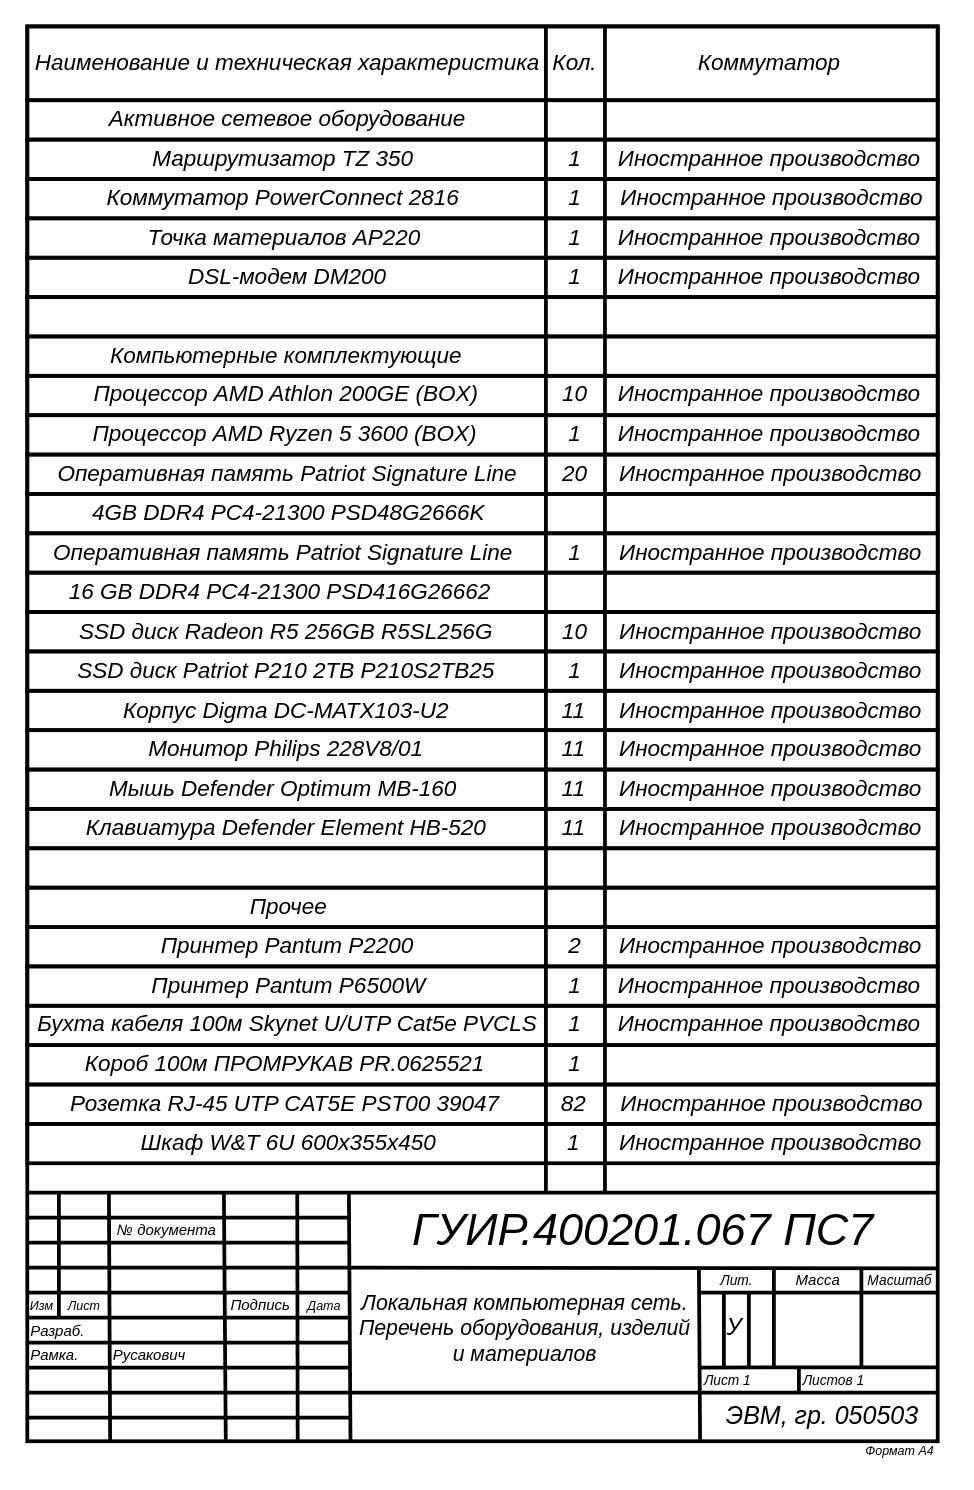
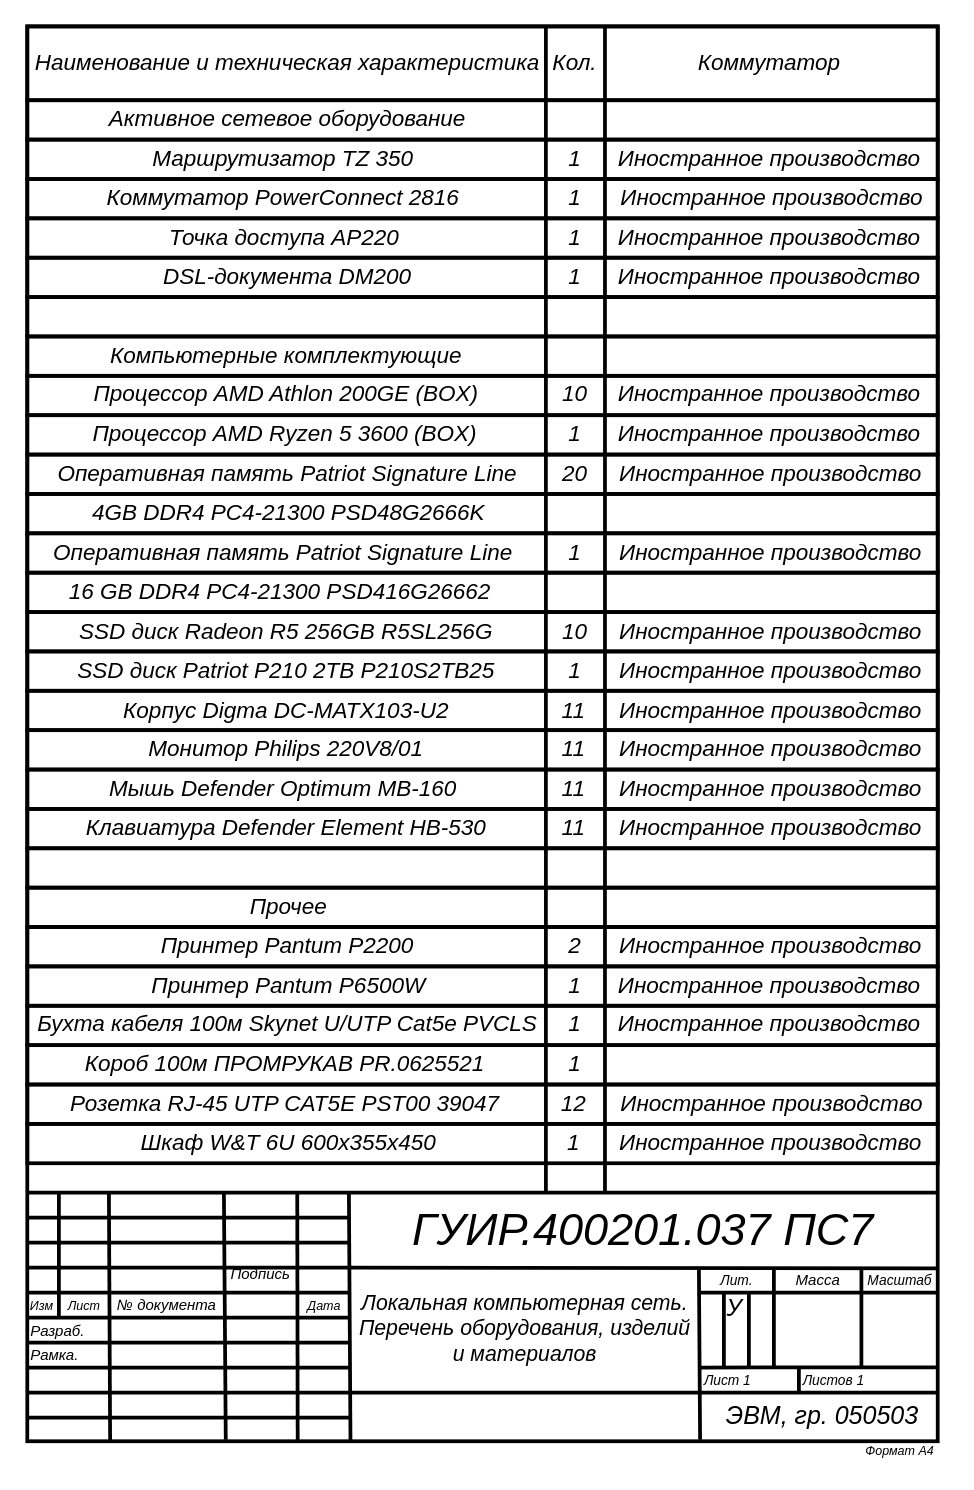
- <mxCell id="86" value="&lt;font size=&quot;1&quot; face=&quot;Arial&quot;&gt;&lt;i style=&quot;font-size: 18px&quot;&gt;Точка материалов AP220&amp;nbsp;&lt;/i&gt;&lt;/font&gt;" style="text;html=1;strokeColor=none;fillColor=none;align=center;verticalAlign=middle;whiteSpace=wrap;rounded=0;" parent="1" vertex="1"><mxGeometry x="21.984" y="174.164" width="414.91" height="31.5" as="geometry" /></mxCell>
+ <mxCell id="86" value="&lt;font size=&quot;1&quot; face=&quot;Arial&quot;&gt;&lt;i style=&quot;font-size: 18px&quot;&gt;Точка доступа AP220&amp;nbsp;&lt;/i&gt;&lt;/font&gt;" style="text;html=1;strokeColor=none;fillColor=none;align=center;verticalAlign=middle;whiteSpace=wrap;rounded=0;" parent="1" vertex="1"><mxGeometry x="21.984" y="174.164" width="414.91" height="31.5" as="geometry" /></mxCell>
- <mxCell id="130" value="&lt;font size=&quot;1&quot; face=&quot;Arial&quot;&gt;&lt;i style=&quot;font-size: 18px&quot;&gt;DSL-модем DM200&lt;/i&gt;&lt;/font&gt;" style="text;html=1;strokeColor=none;fillColor=none;align=center;verticalAlign=middle;whiteSpace=wrap;rounded=0;" parent="1" vertex="1"><mxGeometry x="21.921" y="205.101" width="414.91" height="31.5" as="geometry" /></mxCell>
+ <mxCell id="130" value="&lt;font size=&quot;1&quot; face=&quot;Arial&quot;&gt;&lt;i style=&quot;font-size: 18px&quot;&gt;DSL-документа DM200&lt;/i&gt;&lt;/font&gt;" style="text;html=1;strokeColor=none;fillColor=none;align=center;verticalAlign=middle;whiteSpace=wrap;rounded=0;" parent="1" vertex="1"><mxGeometry x="21.921" y="205.101" width="414.91" height="31.5" as="geometry" /></mxCell>
- <mxCell id="135" value="&lt;font face=&quot;Arial&quot; style=&quot;font-size: 18px&quot;&gt;&lt;i&gt;Монитор Philips 228V8/01&lt;/i&gt;&lt;/font&gt;" style="text;html=1;strokeColor=none;fillColor=none;align=center;verticalAlign=middle;whiteSpace=wrap;rounded=0;" parent="1" vertex="1"><mxGeometry x="21.928" y="583.038" width="413.39" height="31.55" as="geometry" /></mxCell>
+ <mxCell id="135" value="&lt;font face=&quot;Arial&quot; style=&quot;font-size: 18px&quot;&gt;&lt;i&gt;Монитор Philips 220V8/01&lt;/i&gt;&lt;/font&gt;" style="text;html=1;strokeColor=none;fillColor=none;align=center;verticalAlign=middle;whiteSpace=wrap;rounded=0;" parent="1" vertex="1"><mxGeometry x="21.928" y="583.038" width="413.39" height="31.55" as="geometry" /></mxCell>
- <mxCell id="141" value="&lt;i style=&quot;font-family: &amp;#34;arial&amp;#34; ; font-size: 18px&quot;&gt;Клавиатура Defender Element HB-520&lt;/i&gt;" style="text;html=1;strokeColor=none;fillColor=none;align=center;verticalAlign=middle;whiteSpace=wrap;rounded=0;" parent="1" vertex="1"><mxGeometry x="21.865" y="645.975" width="413.39" height="31.55" as="geometry" /></mxCell>
+ <mxCell id="141" value="&lt;i style=&quot;font-family: &amp;#34;arial&amp;#34; ; font-size: 18px&quot;&gt;Клавиатура Defender Element HB-530&lt;/i&gt;" style="text;html=1;strokeColor=none;fillColor=none;align=center;verticalAlign=middle;whiteSpace=wrap;rounded=0;" parent="1" vertex="1"><mxGeometry x="21.865" y="645.975" width="413.39" height="31.55" as="geometry" /></mxCell>
- <mxCell id="125" value="&lt;font size=&quot;1&quot; face=&quot;Arial&quot;&gt;&lt;i style=&quot;font-size: 18px&quot;&gt;82&lt;/i&gt;&lt;/font&gt;" style="text;html=1;strokeColor=none;fillColor=none;align=center;verticalAlign=middle;whiteSpace=wrap;rounded=0;" parent="1" vertex="1"><mxGeometry x="435.385" y="867.045" width="47.24" height="31.49" as="geometry" /></mxCell>
+ <mxCell id="125" value="&lt;font size=&quot;1&quot; face=&quot;Arial&quot;&gt;&lt;i style=&quot;font-size: 18px&quot;&gt;12&lt;/i&gt;&lt;/font&gt;" style="text;html=1;strokeColor=none;fillColor=none;align=center;verticalAlign=middle;whiteSpace=wrap;rounded=0;" parent="1" vertex="1"><mxGeometry x="435.385" y="867.045" width="47.24" height="31.49" as="geometry" /></mxCell>
- <mxCell id="43" value="&lt;font style=&quot;font-size: 36px&quot; face=&quot;Arial&quot;&gt;&lt;i&gt;&lt;font style=&quot;font-size: 36px&quot;&gt;ГУИР.400201.067 ПС7&lt;br&gt;&lt;/font&gt;&lt;/i&gt;&lt;/font&gt;" style="text;whiteSpace=wrap;align=center;html=1;verticalAlign=middle;" parent="1" vertex="1"><mxGeometry x="278.65" y="953.52" width="470.22" height="59.06" as="geometry" /></mxCell>
+ <mxCell id="43" value="&lt;font style=&quot;font-size: 36px&quot; face=&quot;Arial&quot;&gt;&lt;i&gt;&lt;font style=&quot;font-size: 36px&quot;&gt;ГУИР.400201.037 ПС7&lt;br&gt;&lt;/font&gt;&lt;/i&gt;&lt;/font&gt;" style="text;whiteSpace=wrap;align=center;html=1;verticalAlign=middle;" parent="1" vertex="1"><mxGeometry x="278.65" y="953.52" width="470.22" height="59.06" as="geometry" /></mxCell>
- <mxCell id="29" value="&lt;font style=&quot;font-family: Arial; color: rgb(0, 0, 0); direction: ltr; letter-spacing: 0px; line-height: 120%; opacity: 1; font-size: 12px;&quot;&gt;&lt;i&gt;№ документа&lt;br&gt;&lt;/i&gt;&lt;/font&gt;" style="verticalAlign=middle;align=center;vsdxID=168;fillColor=none;gradientColor=none;shape=stencil(nZBLDoAgDERP0z3SIyjew0SURgSD+Lu9kMZoXLhwN9O+tukAlrNpJg1SzDH4QW/URgNYgZTkjA4UkwJUgGXng+6DX1zLfmoymdXo17xh5zmRJ6Q42BWCfc2oJfdAr+Yv+AP9Cb7OJ3H/2JG1HNGz/84klThPVCc=);strokeColor=none;strokeWidth=3;spacingTop=-1;spacingBottom=-1;spacingLeft=-1;spacingRight=-1;labelBackgroundColor=none;rounded=0;html=1;whiteSpace=wrap;" parent="1" vertex="1"><mxGeometry x="88.52" y="975.52" width="87.76" height="16" as="geometry" /></mxCell>
+ <mxCell id="29" value="&lt;font style=&quot;font-family: Arial; color: rgb(0, 0, 0); direction: ltr; letter-spacing: 0px; line-height: 120%; opacity: 1; font-size: 12px;&quot;&gt;&lt;i&gt;№ документа&lt;br&gt;&lt;/i&gt;&lt;/font&gt;" style="verticalAlign=middle;align=center;vsdxID=168;fillColor=none;gradientColor=none;shape=stencil(nZBLDoAgDERP0z3SIyjew0SURgSD+Lu9kMZoXLhwN9O+tukAlrNpJg1SzDH4QW/URgNYgZTkjA4UkwJUgGXng+6DX1zLfmoymdXo17xh5zmRJ6Q42BWCfc2oJfdAr+Yv+AP9Cb7OJ3H/2JG1HNGz/84klThPVCc=);strokeColor=none;strokeWidth=3;spacingTop=-1;spacingBottom=-1;spacingLeft=-1;spacingRight=-1;labelBackgroundColor=none;rounded=0;html=1;whiteSpace=wrap;" parent="1" vertex="1"><mxGeometry x="88.52" y="1035.52" width="87.76" height="16" as="geometry" /></mxCell>
- <mxCell id="30" value="&lt;font style=&quot;font-family: Arial; color: rgb(0, 0, 0); direction: ltr; letter-spacing: 0px; line-height: 120%; opacity: 1; font-size: 12px;&quot;&gt;&lt;i&gt;Подпись&lt;br&gt;&lt;/i&gt;&lt;/font&gt;" style="verticalAlign=middle;align=center;vsdxID=169;fillColor=none;gradientColor=none;shape=stencil(nZBLDoAgDERP0z3SIyjew0SURgSD+Lu9kMZoXLhwN9O+tukAlrNpJg1SzDH4QW/URgNYgZTkjA4UkwJUgGXng+6DX1zLfmoymdXo17xh5zmRJ6Q42BWCfc2oJfdAr+Yv+AP9Cb7OJ3H/2JG1HNGz/84klThPVCc=);strokeColor=none;strokeWidth=3;spacingTop=-1;spacingBottom=-1;spacingLeft=-1;spacingRight=-1;labelBackgroundColor=none;rounded=0;html=1;whiteSpace=wrap;" parent="1" vertex="1"><mxGeometry x="179.52" y="1035.52" width="56" height="16" as="geometry" /></mxCell>
+ <mxCell id="30" value="&lt;font style=&quot;font-family: Arial; color: rgb(0, 0, 0); direction: ltr; letter-spacing: 0px; line-height: 120%; opacity: 1; font-size: 12px;&quot;&gt;&lt;i&gt;Подпись&lt;br&gt;&lt;/i&gt;&lt;/font&gt;" style="verticalAlign=middle;align=center;vsdxID=169;fillColor=none;gradientColor=none;shape=stencil(nZBLDoAgDERP0z3SIyjew0SURgSD+Lu9kMZoXLhwN9O+tukAlrNpJg1SzDH4QW/URgNYgZTkjA4UkwJUgGXng+6DX1zLfmoymdXo17xh5zmRJ6Q42BWCfc2oJfdAr+Yv+AP9Cb7OJ3H/2JG1HNGz/84klThPVCc=);strokeColor=none;strokeWidth=3;spacingTop=-1;spacingBottom=-1;spacingLeft=-1;spacingRight=-1;labelBackgroundColor=none;rounded=0;html=1;whiteSpace=wrap;" parent="1" vertex="1"><mxGeometry x="179.52" y="1010.52" width="56" height="16" as="geometry" /></mxCell>
- <mxCell id="41" value="&lt;font style=&quot;font-size:19px;font-family:Arial;color:#000000;direction:ltr;letter-spacing:0px;line-height:120%;opacity:1&quot;&gt;&lt;i&gt;У&lt;br&gt;&lt;/i&gt;&lt;/font&gt;" style="verticalAlign=middle;align=left;vsdxID=441;fillColor=none;gradientColor=none;shape=stencil(nZBLDoAgDERP0z3SIyjew0SURgSD+Lu9kMZoXLhwN9O+tukAlrNpJg1SzDH4QW/URgNYgZTkjA4UkwJUgGXng+6DX1zLfmoymdXo17xh5zmRJ6Q42BWCfc2oJfdAr+Yv+AP9Cb7OJ3H/2JG1HNGz/84klThPVCc=);strokeColor=none;strokeWidth=3;spacingTop=-1;spacingBottom=-1;spacingLeft=-1;spacingRight=-1;labelBackgroundColor=none;rounded=0;html=1;whiteSpace=wrap;" parent="1" vertex="1"><mxGeometry x="579.52" y="1053.52" width="20" height="16" as="geometry" /></mxCell>
+ <mxCell id="41" value="&lt;font style=&quot;font-size:19px;font-family:Arial;color:#000000;direction:ltr;letter-spacing:0px;line-height:120%;opacity:1&quot;&gt;&lt;i&gt;У&lt;br&gt;&lt;/i&gt;&lt;/font&gt;" style="verticalAlign=middle;align=left;vsdxID=441;fillColor=none;gradientColor=none;shape=stencil(nZBLDoAgDERP0z3SIyjew0SURgSD+Lu9kMZoXLhwN9O+tukAlrNpJg1SzDH4QW/URgNYgZTkjA4UkwJUgGXng+6DX1zLfmoymdXo17xh5zmRJ6Q42BWCfc2oJfdAr+Yv+AP9Cb7OJ3H/2JG1HNGz/84klThPVCc=);strokeColor=none;strokeWidth=3;spacingTop=-1;spacingBottom=-1;spacingLeft=-1;spacingRight=-1;labelBackgroundColor=none;rounded=0;html=1;whiteSpace=wrap;" parent="1" vertex="1"><mxGeometry x="579.52" y="1038.52" width="20" height="16" as="geometry" /></mxCell>
- <mxCell id="39" value="&lt;font face=&quot;Arial&quot;&gt;&lt;i&gt;Русакович&lt;/i&gt;&lt;/font&gt;" style="verticalAlign=middle;align=left;vsdxID=179;fillColor=none;gradientColor=none;shape=stencil(nZBLDoAgDERP0z3SIyjew0SURgSD+Lu9kMZoXLhwN9O+tukAlrNpJg1SzDH4QW/URgNYgZTkjA4UkwJUgGXng+6DX1zLfmoymdXo17xh5zmRJ6Q42BWCfc2oJfdAr+Yv+AP9Cb7OJ3H/2JG1HNGz/84klThPVCc=);strokeColor=none;strokeWidth=3;spacingTop=-1;spacingBottom=-1;spacingLeft=-1;spacingRight=-1;labelBackgroundColor=none;rounded=0;html=1;whiteSpace=wrap;" parent="1" vertex="1"><mxGeometry x="88.52" y="1075.8" width="87.76" height="16.72" as="geometry" /></mxCell>
